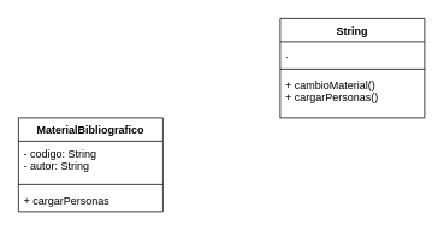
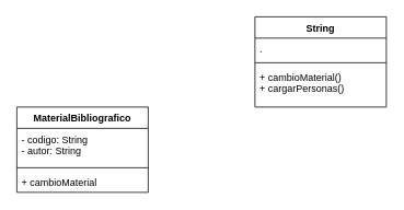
- <mxCell id="9" value="+ cargarPersonas" style="text;strokeColor=none;fillColor=none;align=left;verticalAlign=top;spacingLeft=4;spacingRight=4;overflow=hidden;rotatable=0;points=[[0,0.5],[1,0.5]];portConstraint=eastwest;whiteSpace=wrap;html=1;" vertex="1" parent="6"><mxGeometry y="78" width="160" height="26" as="geometry" /></mxCell>
+ <mxCell id="9" value="+ cambioMaterial" style="text;strokeColor=none;fillColor=none;align=left;verticalAlign=top;spacingLeft=4;spacingRight=4;overflow=hidden;rotatable=0;points=[[0,0.5],[1,0.5]];portConstraint=eastwest;whiteSpace=wrap;html=1;" vertex="1" parent="6"><mxGeometry y="78" width="160" height="26" as="geometry" /></mxCell>
